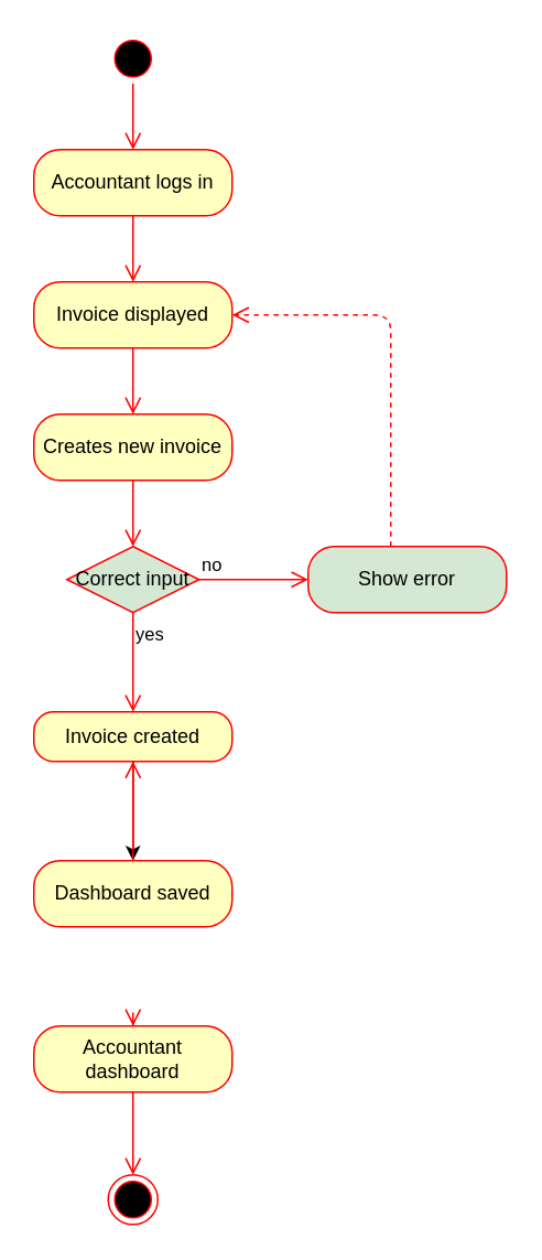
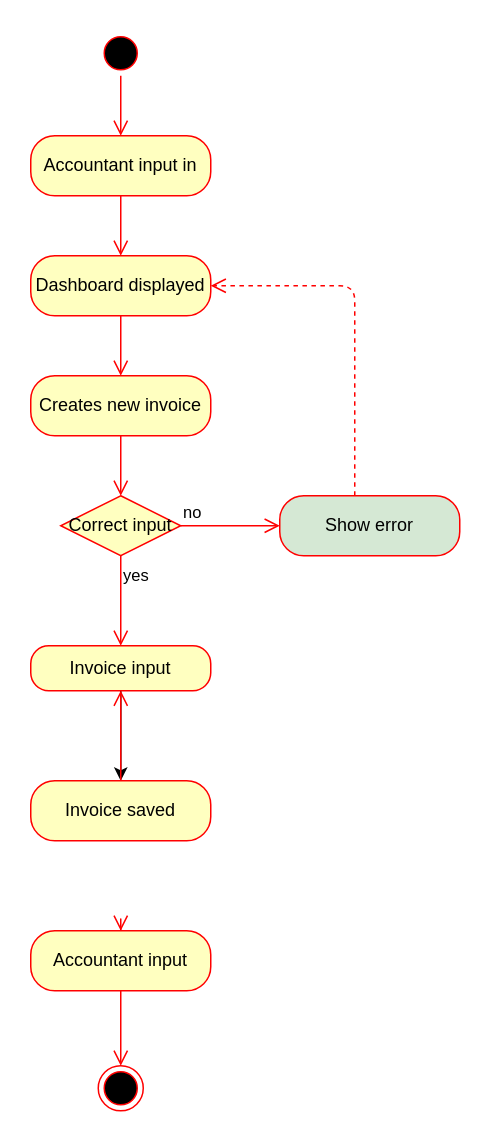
- <mxCell id="4" value="Accountant logs in" style="rounded=1;whiteSpace=wrap;html=1;arcSize=40;fontColor=#000000;fillColor=#ffffc0;strokeColor=#ff0000;" vertex="1" parent="1"><mxGeometry x="20" y="90" width="120" height="40" as="geometry" /></mxCell>
+ <mxCell id="4" value="Accountant input in" style="rounded=1;whiteSpace=wrap;html=1;arcSize=40;fontColor=#000000;fillColor=#ffffc0;strokeColor=#ff0000;" vertex="1" parent="1"><mxGeometry x="20" y="90" width="120" height="40" as="geometry" /></mxCell>
- <mxCell id="6" value="Invoice displayed" style="rounded=1;whiteSpace=wrap;html=1;arcSize=40;fontColor=#000000;fillColor=#ffffc0;strokeColor=#ff0000;" vertex="1" parent="1"><mxGeometry x="20" y="170" width="120" height="40" as="geometry" /></mxCell>
+ <mxCell id="6" value="Dashboard displayed" style="rounded=1;whiteSpace=wrap;html=1;arcSize=40;fontColor=#000000;fillColor=#ffffc0;strokeColor=#ff0000;" vertex="1" parent="1"><mxGeometry x="20" y="170" width="120" height="40" as="geometry" /></mxCell>
- <mxCell id="10" value="Correct input" style="rhombus;whiteSpace=wrap;html=1;fillColor=#d5e8d4;strokeColor=#ff0000;" vertex="1" parent="1"><mxGeometry x="40" y="330" width="80" height="40" as="geometry" /></mxCell>
+ <mxCell id="10" value="Correct input" style="rhombus;whiteSpace=wrap;html=1;fillColor=#ffffc0;strokeColor=#ff0000;" vertex="1" parent="1"><mxGeometry x="40" y="330" width="80" height="40" as="geometry" /></mxCell>
- <mxCell id="16" value="Invoice created" style="rounded=1;whiteSpace=wrap;html=1;arcSize=40;fontColor=#000000;fillColor=#ffffc0;strokeColor=#ff0000;" vertex="1" parent="1"><mxGeometry x="20" y="430" width="120" height="30" as="geometry" /></mxCell>
+ <mxCell id="16" value="Invoice input" style="rounded=1;whiteSpace=wrap;html=1;arcSize=40;fontColor=#000000;fillColor=#ffffc0;strokeColor=#ff0000;" vertex="1" parent="1"><mxGeometry x="20" y="430" width="120" height="30" as="geometry" /></mxCell>
- <mxCell id="19" value="Dashboard saved" style="rounded=1;whiteSpace=wrap;html=1;arcSize=40;fontColor=#000000;fillColor=#ffffc0;strokeColor=#ff0000;" vertex="1" parent="1"><mxGeometry x="20" y="520" width="120" height="40" as="geometry" /></mxCell>
+ <mxCell id="19" value="Invoice saved" style="rounded=1;whiteSpace=wrap;html=1;arcSize=40;fontColor=#000000;fillColor=#ffffc0;strokeColor=#ff0000;" vertex="1" parent="1"><mxGeometry x="20" y="520" width="120" height="40" as="geometry" /></mxCell>
- <mxCell id="21" value="Accountant dashboard" style="rounded=1;whiteSpace=wrap;html=1;arcSize=40;fontColor=#000000;fillColor=#ffffc0;strokeColor=#ff0000;" vertex="1" parent="1"><mxGeometry x="20" y="620" width="120" height="40" as="geometry" /></mxCell>
+ <mxCell id="21" value="Accountant input" style="rounded=1;whiteSpace=wrap;html=1;arcSize=40;fontColor=#000000;fillColor=#ffffc0;strokeColor=#ff0000;" vertex="1" parent="1"><mxGeometry x="20" y="620" width="120" height="40" as="geometry" /></mxCell>
